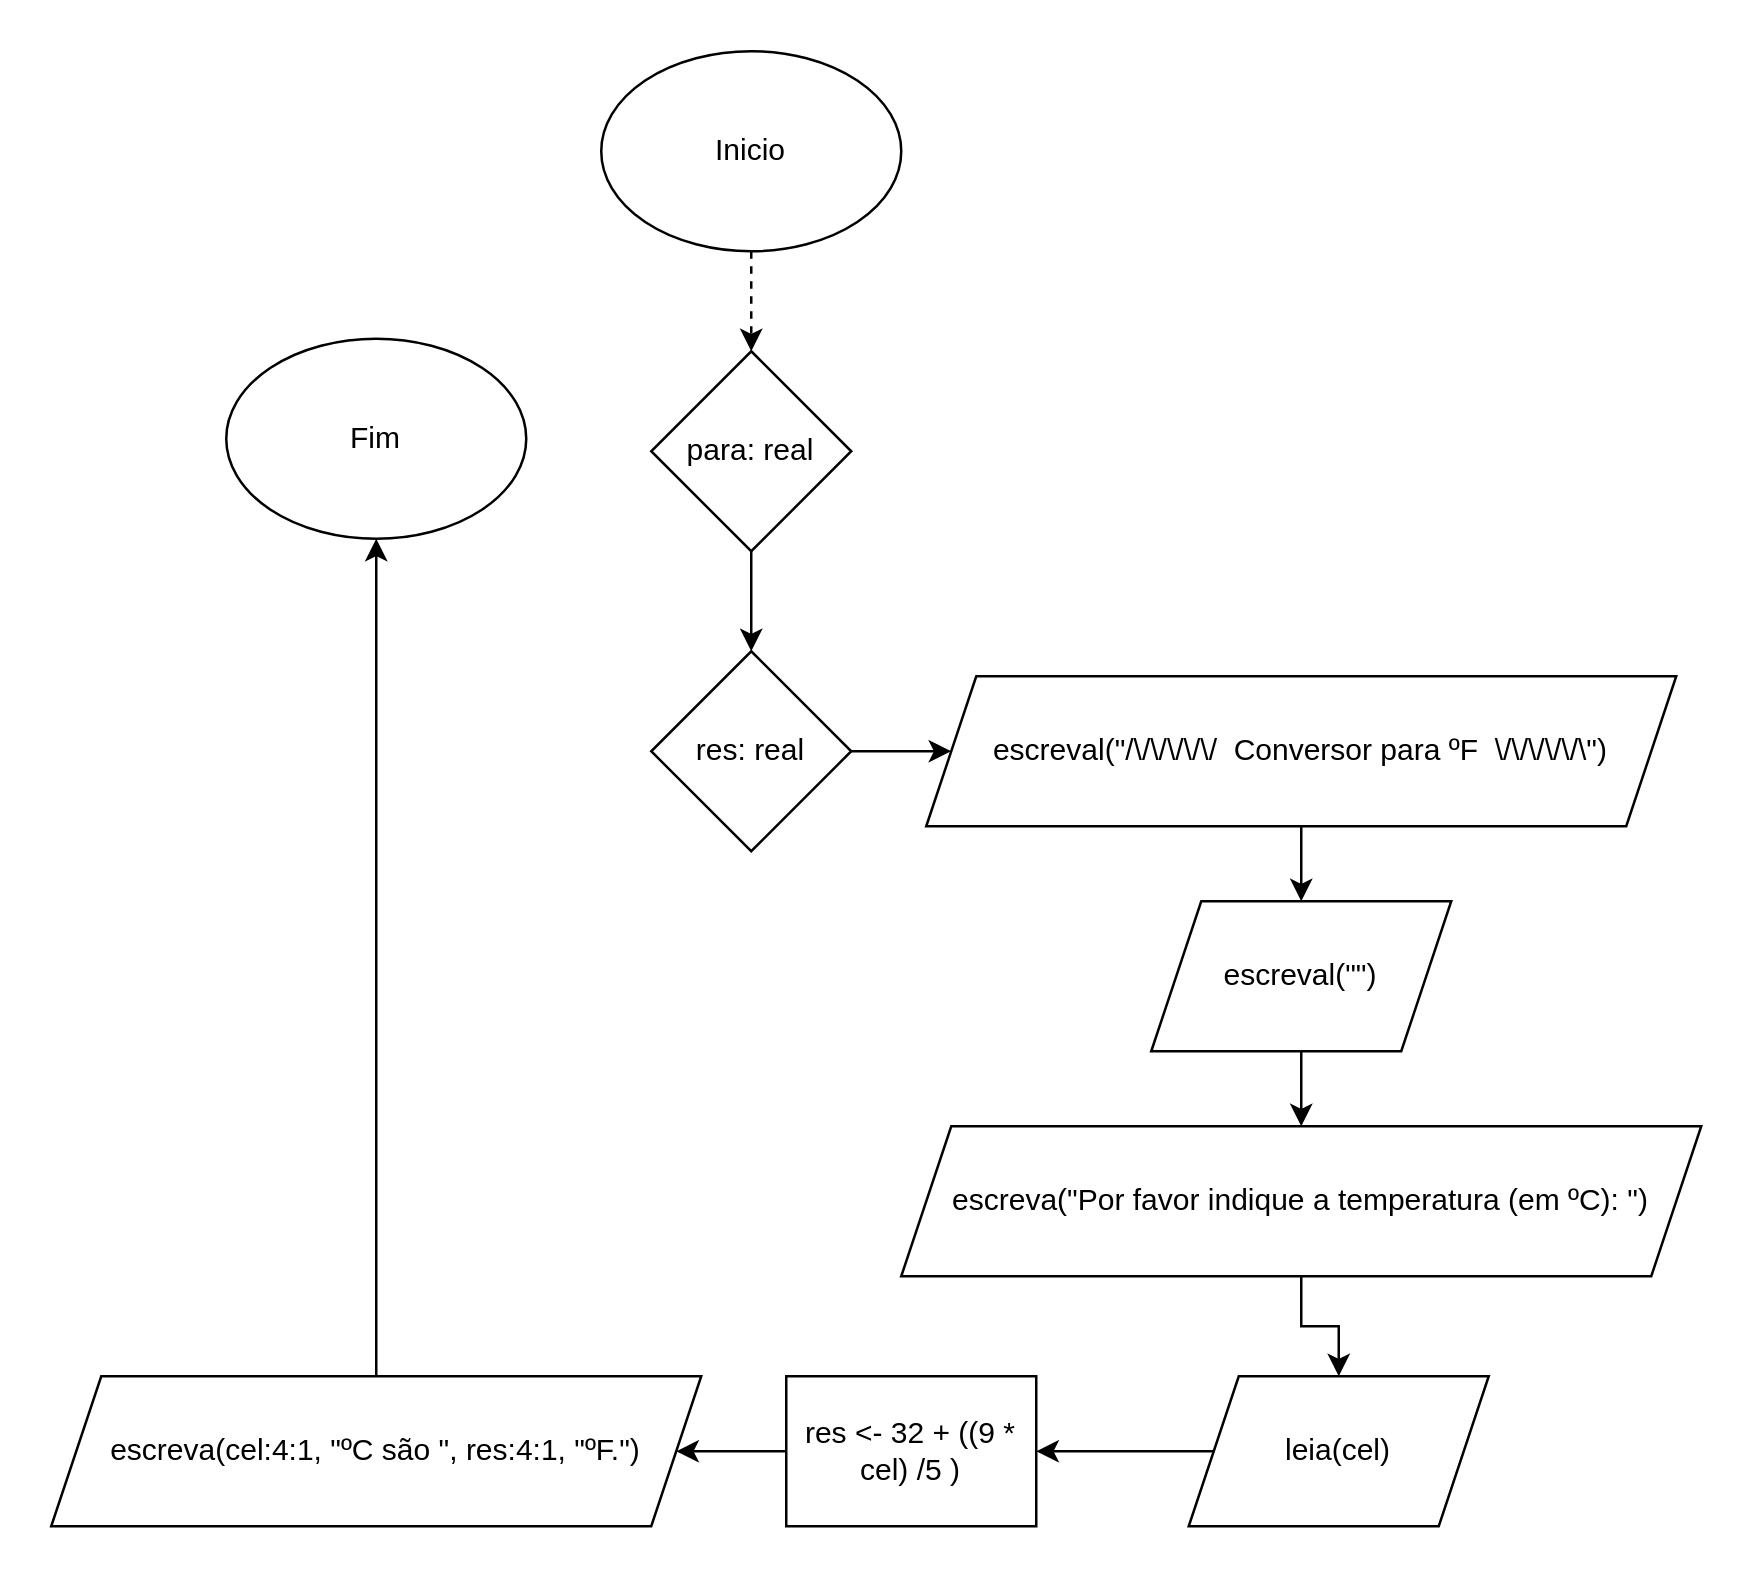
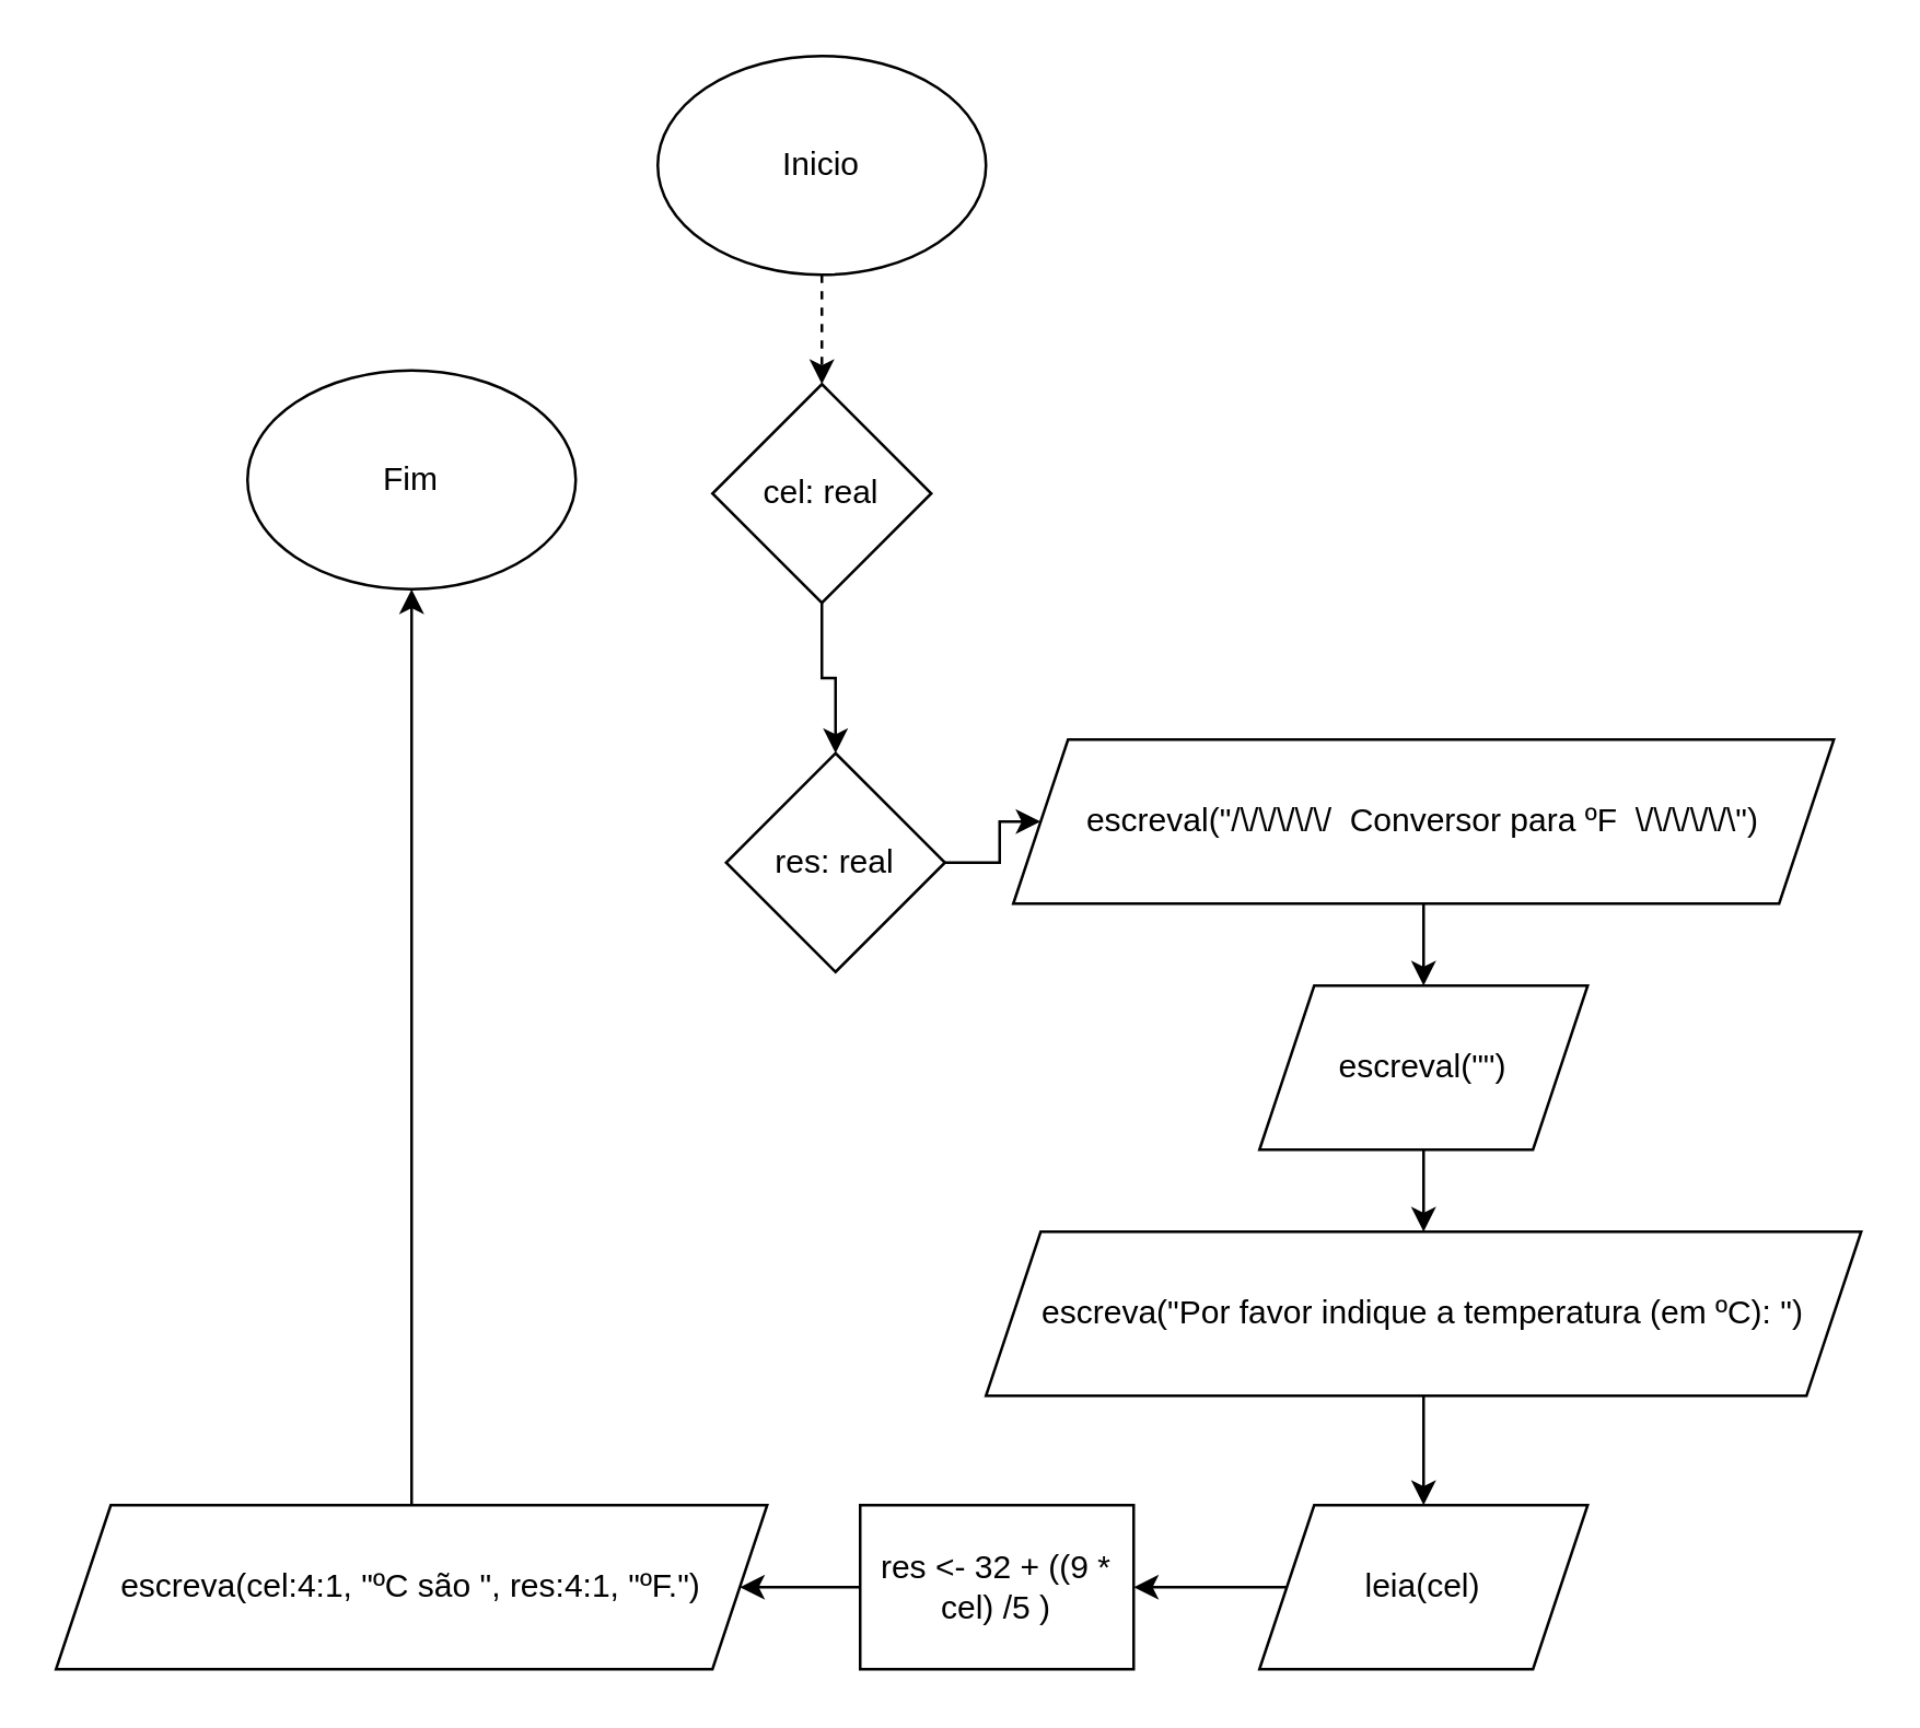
- <mxCell id="5" value="para: real" style="rhombus;whiteSpace=wrap;html=1;" vertex="1" parent="1"><mxGeometry x="260" y="140" width="80" height="80" as="geometry" /></mxCell>
+ <mxCell id="5" value="cel: real" style="rhombus;whiteSpace=wrap;html=1;" vertex="1" parent="1"><mxGeometry x="260" y="140" width="80" height="80" as="geometry" /></mxCell>
- <mxCell id="7" value="res: real" style="rhombus;whiteSpace=wrap;html=1;" vertex="1" parent="1"><mxGeometry x="260" y="260" width="80" height="80" as="geometry" /></mxCell>
+ <mxCell id="7" value="res: real" style="rhombus;whiteSpace=wrap;html=1;" vertex="1" parent="1"><mxGeometry x="265" y="275" width="80" height="80" as="geometry" /></mxCell>
- <mxCell id="15" value="leia(cel)" style="shape=parallelogram;perimeter=parallelogramPerimeter;whiteSpace=wrap;html=1;fixedSize=1;" vertex="1" parent="1"><mxGeometry x="475" y="550" width="120" height="60" as="geometry" /></mxCell>
+ <mxCell id="15" value="leia(cel)" style="shape=parallelogram;perimeter=parallelogramPerimeter;whiteSpace=wrap;html=1;fixedSize=1;" vertex="1" parent="1"><mxGeometry x="460" y="550" width="120" height="60" as="geometry" /></mxCell>
